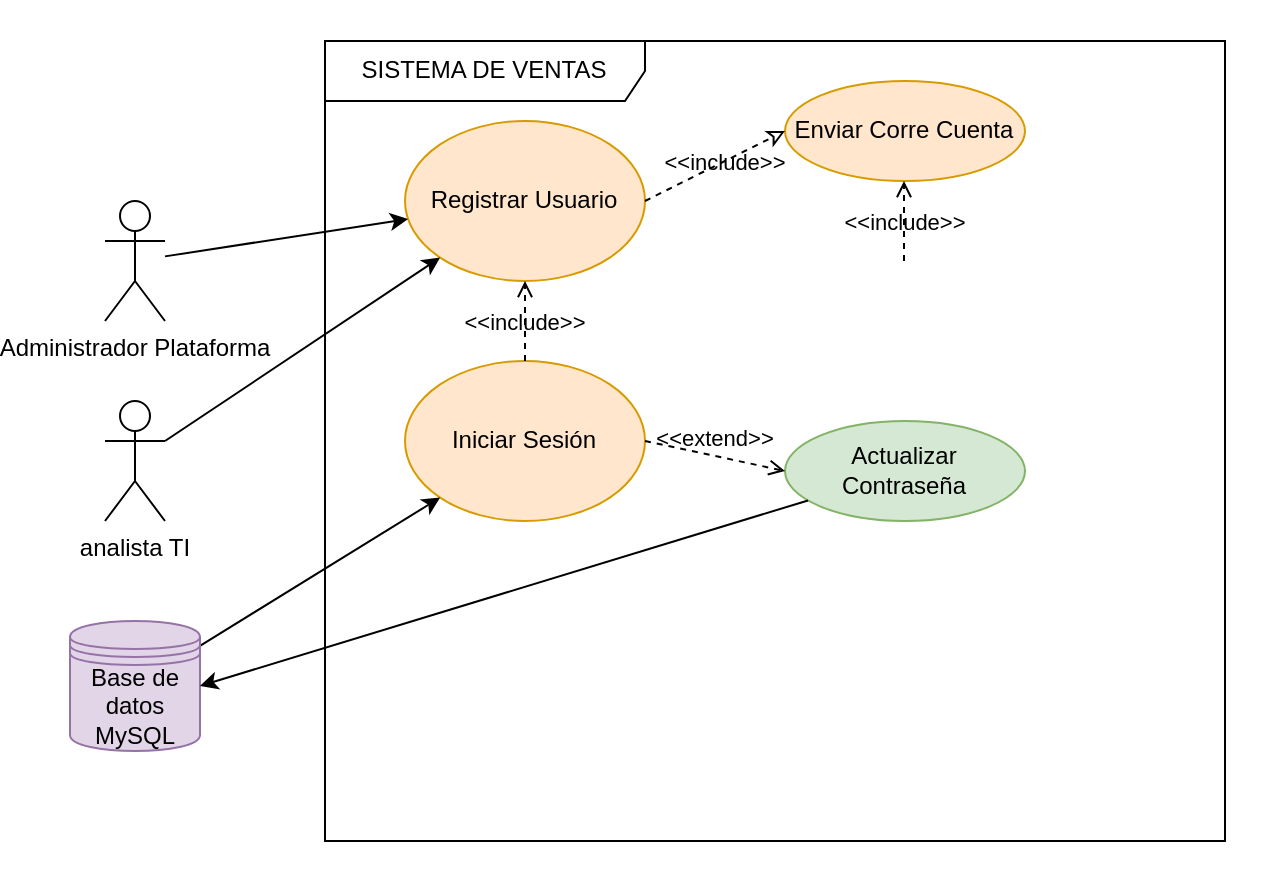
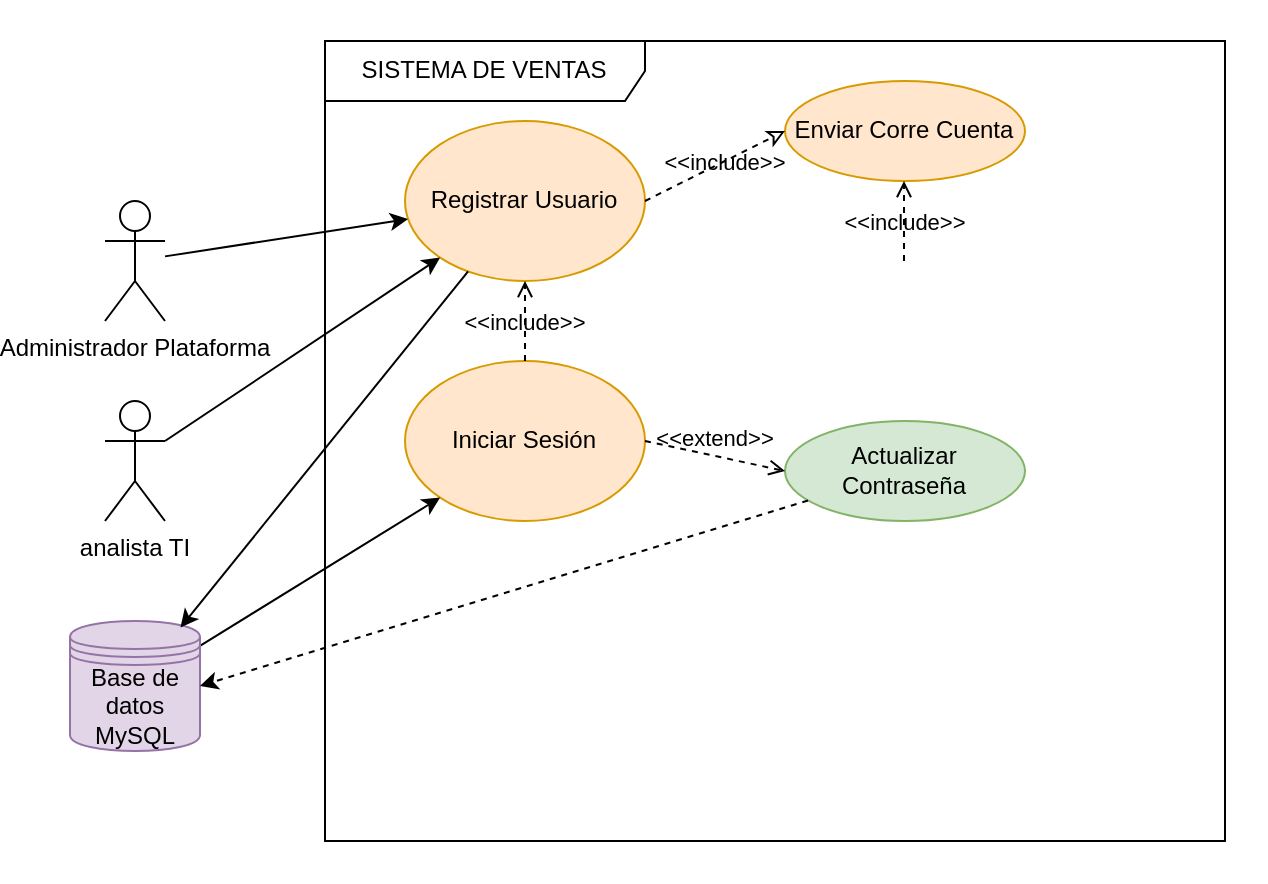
+ <mxCell id="17" style="rounded=0;orthogonalLoop=1;jettySize=auto;html=1;entryX=0.85;entryY=0.05;entryDx=0;entryDy=0;entryPerimeter=0;" edge="1" parent="1" source="3" target="16"><mxGeometry relative="1" as="geometry" /></mxCell>
- <mxCell id="18" style="rounded=0;orthogonalLoop=1;jettySize=auto;html=1;entryX=1;entryY=0.5;entryDx=0;entryDy=0;" edge="1" parent="1" source="9" target="16"><mxGeometry relative="1" as="geometry" /></mxCell>
+ <mxCell id="18" style="rounded=0;orthogonalLoop=1;jettySize=auto;html=1;entryX=1;entryY=0.5;entryDx=0;entryDy=0;dashed=1;" edge="1" parent="1" source="9" target="16"><mxGeometry relative="1" as="geometry" /></mxCell>
